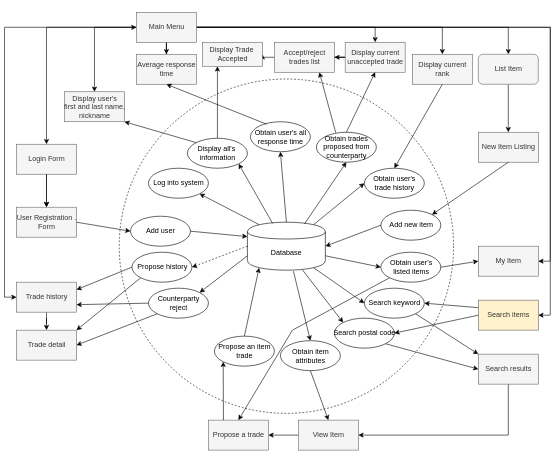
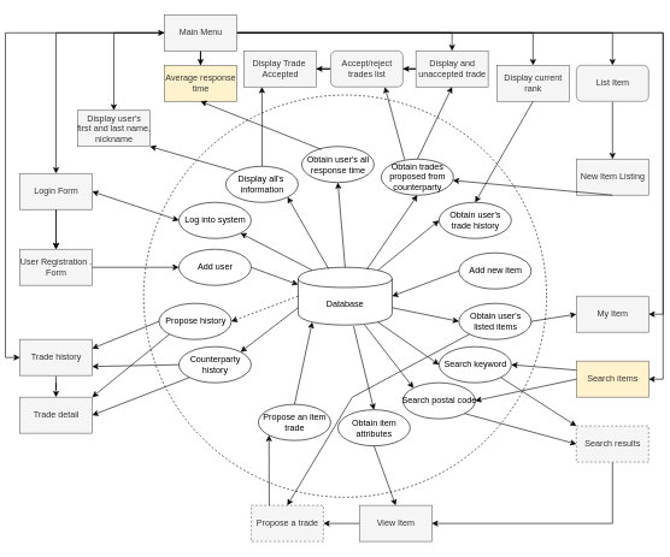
- <mxCell id="77" value="Display Trade&amp;nbsp;&lt;br&gt;Accepted" style="html=1;dashed=0;whitespace=wrap;fillColor=#f5f5f5;fontColor=#333333;strokeColor=#666666;" vertex="1" parent="1"><mxGeometry x="330" y="70" width="100" height="40" as="geometry" /></mxCell>
+ <mxCell id="77" value="Display Trade&amp;nbsp;&lt;br&gt;Accepted" style="html=1;dashed=0;whitespace=wrap;fillColor=#f5f5f5;fontColor=#333333;strokeColor=#666666;" vertex="1" parent="1"><mxGeometry x="330" y="70" width="100" height="50" as="geometry" /></mxCell>
- <mxCell id="75" value="Accept/reject &lt;br&gt;trades list" style="html=1;dashed=0;whitespace=wrap;fillColor=#f5f5f5;fontColor=#333333;strokeColor=#666666;" vertex="1" parent="1"><mxGeometry x="450" y="70" width="100" height="50" as="geometry" /></mxCell>
+ <mxCell id="75" value="Accept/reject &lt;br&gt;trades list" style="html=1;dashed=0;whitespace=wrap;fillColor=#f5f5f5;fontColor=#333333;strokeColor=#666666;rounded=1;" vertex="1" parent="1"><mxGeometry x="450" y="70" width="100" height="50" as="geometry" /></mxCell>
- <mxCell id="29" value="Display current &lt;br&gt;unaccepted trade" style="html=1;dashed=0;whitespace=wrap;fillColor=#f5f5f5;fontColor=#333333;strokeColor=#666666;" vertex="1" parent="1"><mxGeometry x="568" y="70" width="100" height="50" as="geometry" /></mxCell>
+ <mxCell id="29" value="Display and &lt;br&gt;unaccepted trade" style="html=1;dashed=0;whitespace=wrap;fillColor=#f5f5f5;fontColor=#333333;strokeColor=#666666;" vertex="1" parent="1"><mxGeometry x="568" y="70" width="100" height="50" as="geometry" /></mxCell>
- <mxCell id="26" value="Average response&lt;br&gt;time" style="html=1;dashed=0;whitespace=wrap;fillColor=#f5f5f5;fontColor=#333333;strokeColor=#666666;" vertex="1" parent="1"><mxGeometry x="220" y="90" width="100" height="50" as="geometry" /></mxCell>
+ <mxCell id="26" value="Average response&lt;br&gt;time" style="html=1;dashed=0;whitespace=wrap;fillColor=#fff2cc;fontColor=#333333;strokeColor=#666666;" vertex="1" parent="1"><mxGeometry x="220" y="90" width="100" height="50" as="geometry" /></mxCell>
+ <mxCell id="7" value="" style="endArrow=classic;html=1;rounded=0;entryX=0;entryY=0.5;entryDx=0;entryDy=0;exitX=1;exitY=0.5;exitDx=0;exitDy=0;startArrow=classic;startFill=1;" edge="1" parent="1" source="5" target="6"><mxGeometry width="50" height="50" relative="1" as="geometry"><mxPoint x="450" y="440" as="sourcePoint" /><mxPoint x="500" y="390" as="targetPoint" /></mxGeometry></mxCell>
- <mxCell id="45" value="" style="endArrow=classic;html=1;rounded=0;entryX=1;entryY=0;entryDx=0;entryDy=0;exitX=0.5;exitY=1;exitDx=0;exitDy=0;" edge="1" parent="1" source="43" target="44"><mxGeometry width="50" height="50" relative="1" as="geometry"><mxPoint x="687.5" y="150" as="sourcePoint" /><mxPoint x="660" y="290" as="targetPoint" /></mxGeometry></mxCell>
+ <mxCell id="45" value="" style="endArrow=classic;html=1;rounded=0;exitX=0.5;exitY=1;exitDx=0;exitDy=0;" edge="1" parent="1" source="43" target="30"><mxGeometry width="50" height="50" relative="1" as="geometry"><mxPoint x="687.5" y="150" as="sourcePoint" /><mxPoint x="660" y="290" as="targetPoint" /></mxGeometry></mxCell>
- <mxCell id="10" value="Add user" style="shape=ellipse;html=1;dashed=0;whitespace=wrap;perimeter=ellipsePerimeter;fillColor=none;" vertex="1" parent="1"><mxGeometry x="210" y="360" width="100" height="50" as="geometry" /></mxCell>
+ <mxCell id="10" value="Add user" style="shape=ellipse;html=1;dashed=0;whitespace=wrap;perimeter=ellipsePerimeter;fillColor=none;" vertex="1" parent="1"><mxGeometry x="240" y="345" width="100" height="50" as="geometry" /></mxCell>
- <mxCell id="80" value="Counterparty &lt;br&gt;reject" style="shape=ellipse;html=1;dashed=0;whitespace=wrap;perimeter=ellipsePerimeter;fillColor=none;" vertex="1" parent="1"><mxGeometry x="240" y="480" width="100" height="50" as="geometry" /></mxCell>
+ <mxCell id="80" value="Counterparty &lt;br&gt;history" style="shape=ellipse;html=1;dashed=0;whitespace=wrap;perimeter=ellipsePerimeter;fillColor=none;" vertex="1" parent="1"><mxGeometry x="240" y="480" width="100" height="50" as="geometry" /></mxCell>
- <mxCell id="51" value="Search results" style="html=1;dashed=0;whitespace=wrap;fillColor=#f5f5f5;fontColor=#333333;strokeColor=#666666;" vertex="1" parent="1"><mxGeometry x="790" y="590" width="100" height="50" as="geometry" /></mxCell>
+ <mxCell id="51" value="Search results" style="html=1;dashed=1;whitespace=wrap;fillColor=#f5f5f5;fontColor=#333333;strokeColor=#666666;" vertex="1" parent="1"><mxGeometry x="790" y="590" width="100" height="50" as="geometry" /></mxCell>
- <mxCell id="59" value="Propose a trade" style="html=1;dashed=0;whitespace=wrap;fillColor=#f5f5f5;fontColor=#333333;strokeColor=#666666;" vertex="1" parent="1"><mxGeometry x="340" y="700" width="100" height="50" as="geometry" /></mxCell>
+ <mxCell id="59" value="Propose a trade" style="html=1;dashed=1;whitespace=wrap;fillColor=#f5f5f5;fontColor=#333333;strokeColor=#666666;" vertex="1" parent="1"><mxGeometry x="340" y="700" width="100" height="50" as="geometry" /></mxCell>
